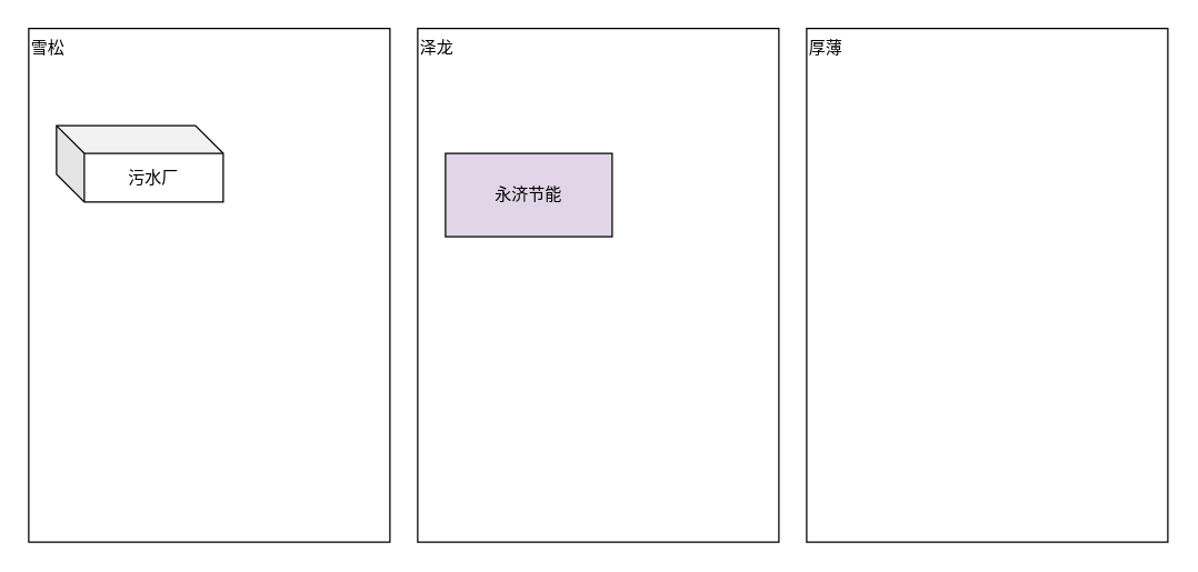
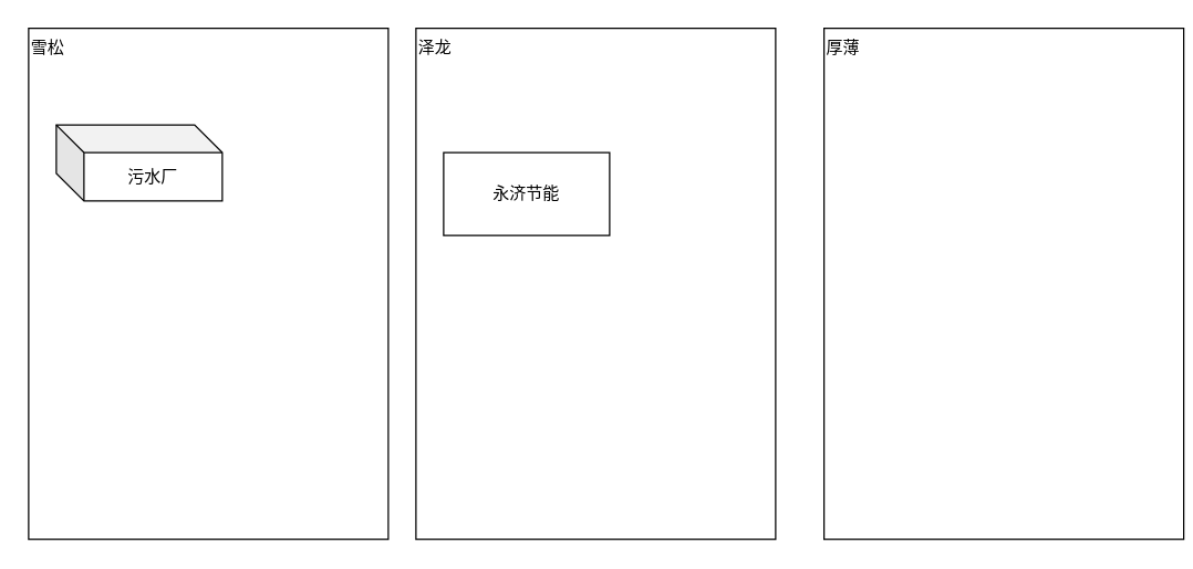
- <mxCell id="6" value="永济节能" style="rounded=0;whiteSpace=wrap;html=1;fillColor=#e1d5e7;" vertex="1" parent="1"><mxGeometry x="320" y="110" width="120" height="60" as="geometry" /></mxCell>
+ <mxCell id="6" value="永济节能" style="rounded=0;whiteSpace=wrap;html=1;" vertex="1" parent="1"><mxGeometry x="320" y="110" width="120" height="60" as="geometry" /></mxCell>
- <mxCell id="4" value="厚薄" style="rounded=0;whiteSpace=wrap;html=1;align=left;verticalAlign=top;spacing=2;" vertex="1" parent="1"><mxGeometry x="580" y="20" width="260" height="370" as="geometry" /></mxCell>
+ <mxCell id="4" value="厚薄" style="rounded=0;whiteSpace=wrap;html=1;align=left;verticalAlign=top;spacing=2;" vertex="1" parent="1"><mxGeometry x="595" y="20" width="260" height="370" as="geometry" /></mxCell>
